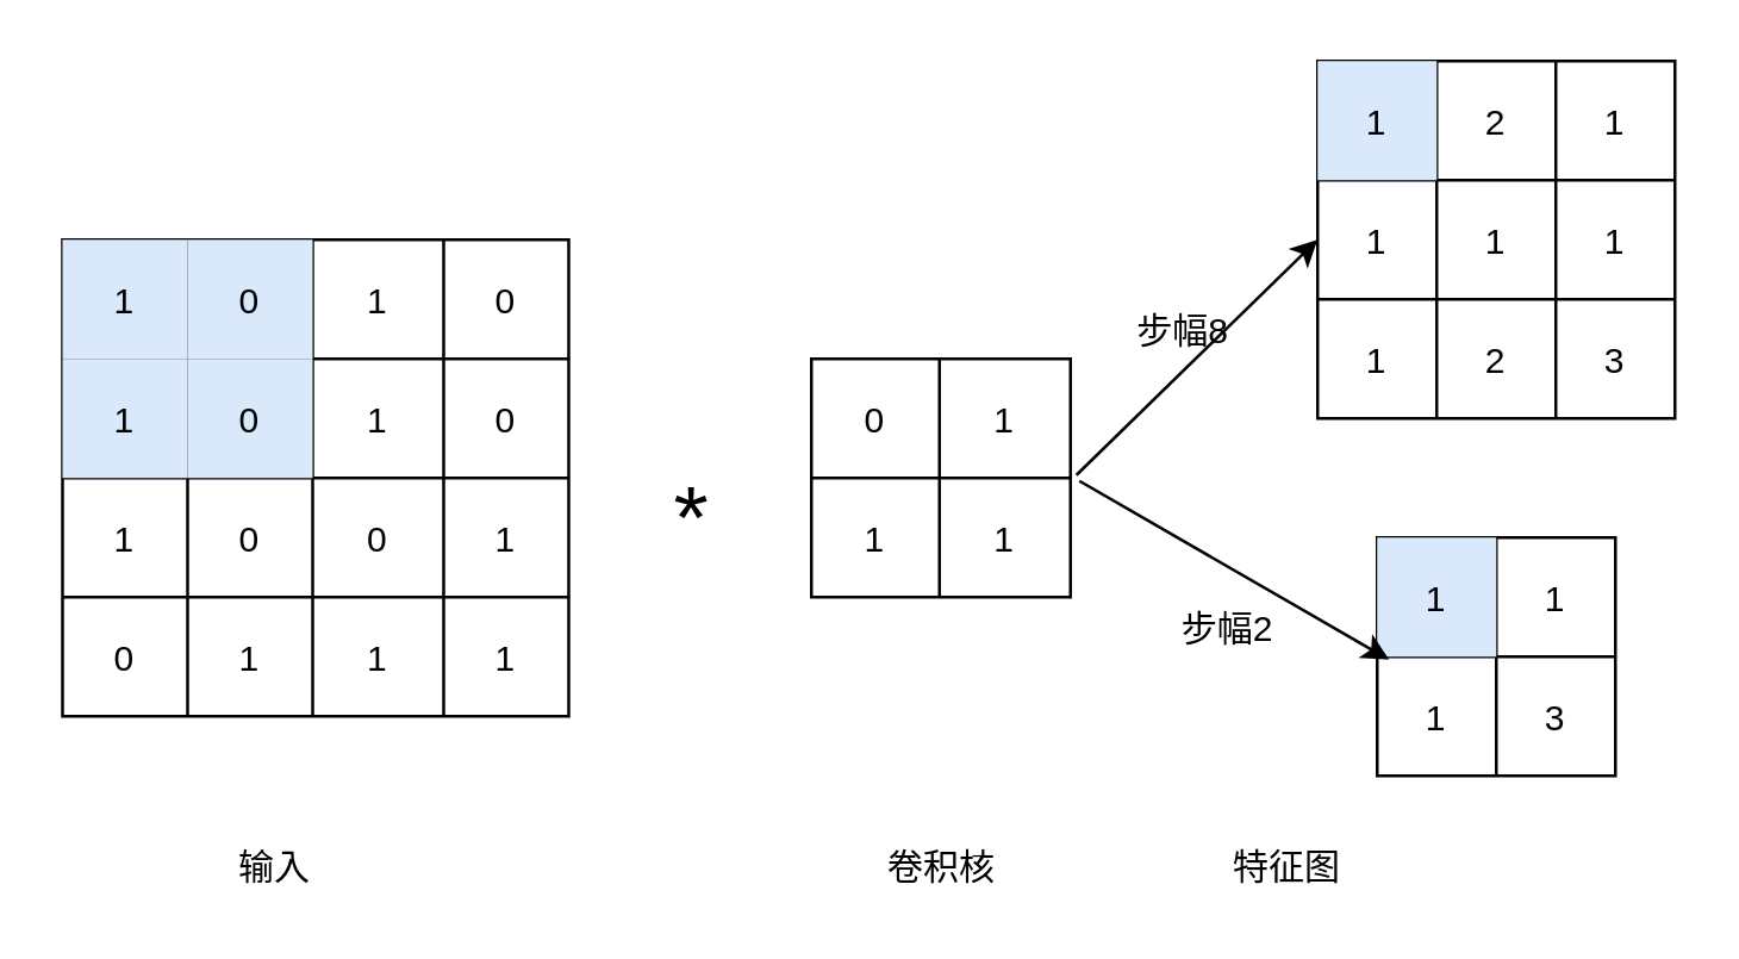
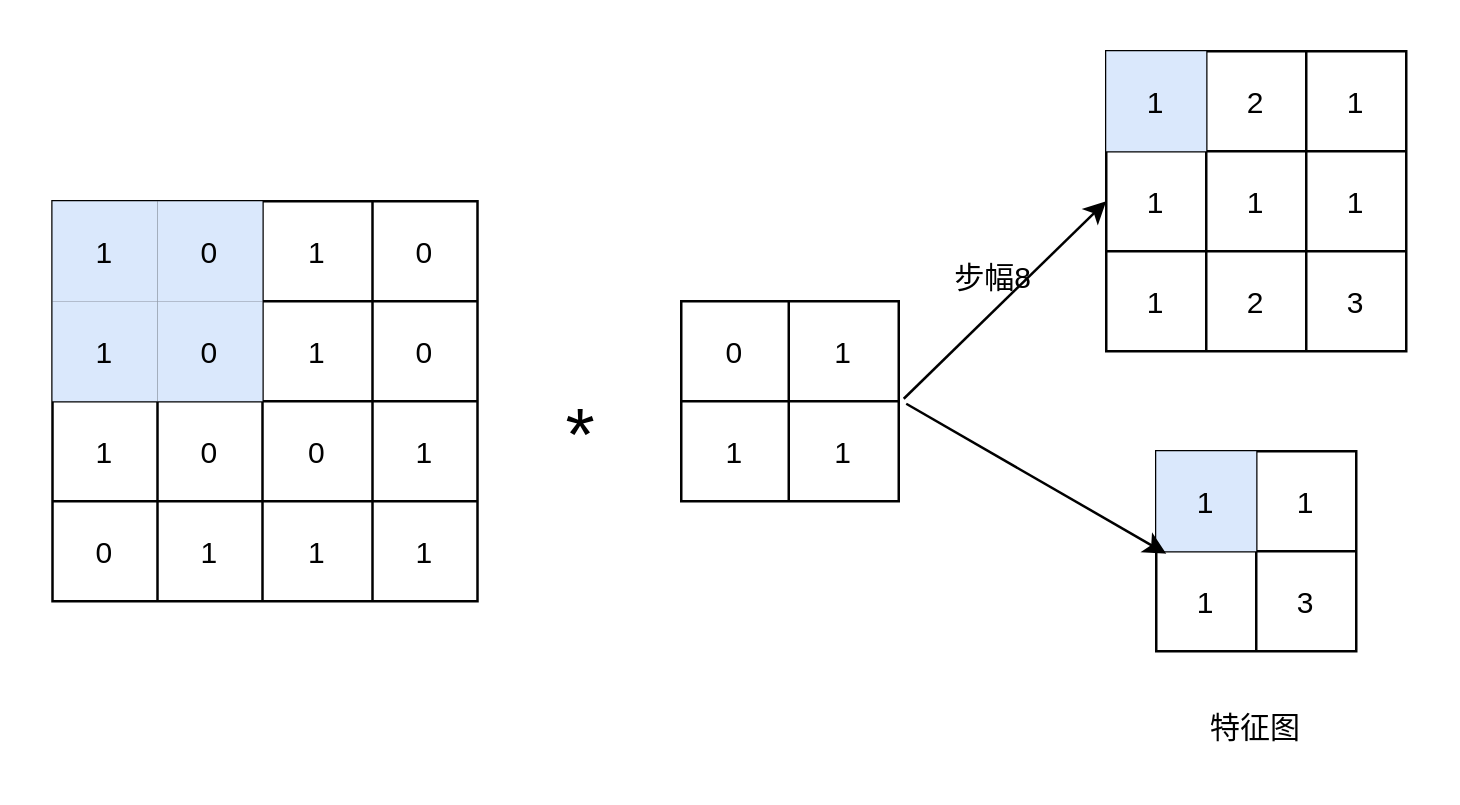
- <mxCell id="54" value="步幅2" style="text;strokeColor=none;fillColor=none;align=center;verticalAlign=middle;rounded=0;" vertex="1" parent="1"><mxGeometry x="392" y="200" width="40" height="20" as="geometry" /></mxCell>
- <mxCell id="55" value="输入" style="text;strokeColor=none;fillColor=none;align=center;verticalAlign=middle;rounded=0;" vertex="1" parent="1"><mxGeometry x="72" y="280" width="40" height="20" as="geometry" /></mxCell>
- <mxCell id="56" value="卷积核" style="text;strokeColor=none;fillColor=none;align=center;verticalAlign=middle;rounded=0;" vertex="1" parent="1"><mxGeometry x="296" y="280" width="40" height="20" as="geometry" /></mxCell>
- <mxCell id="57" value="特征图" style="text;strokeColor=none;fillColor=none;align=center;verticalAlign=middle;rounded=0;" vertex="1" parent="1"><mxGeometry x="412" y="280" width="40" height="20" as="geometry" /></mxCell>
+ <mxCell id="57" value="特征图" style="text;strokeColor=none;fillColor=none;align=center;verticalAlign=middle;rounded=0;" vertex="1" parent="1"><mxGeometry x="482" y="280" width="40" height="20" as="geometry" /></mxCell>
